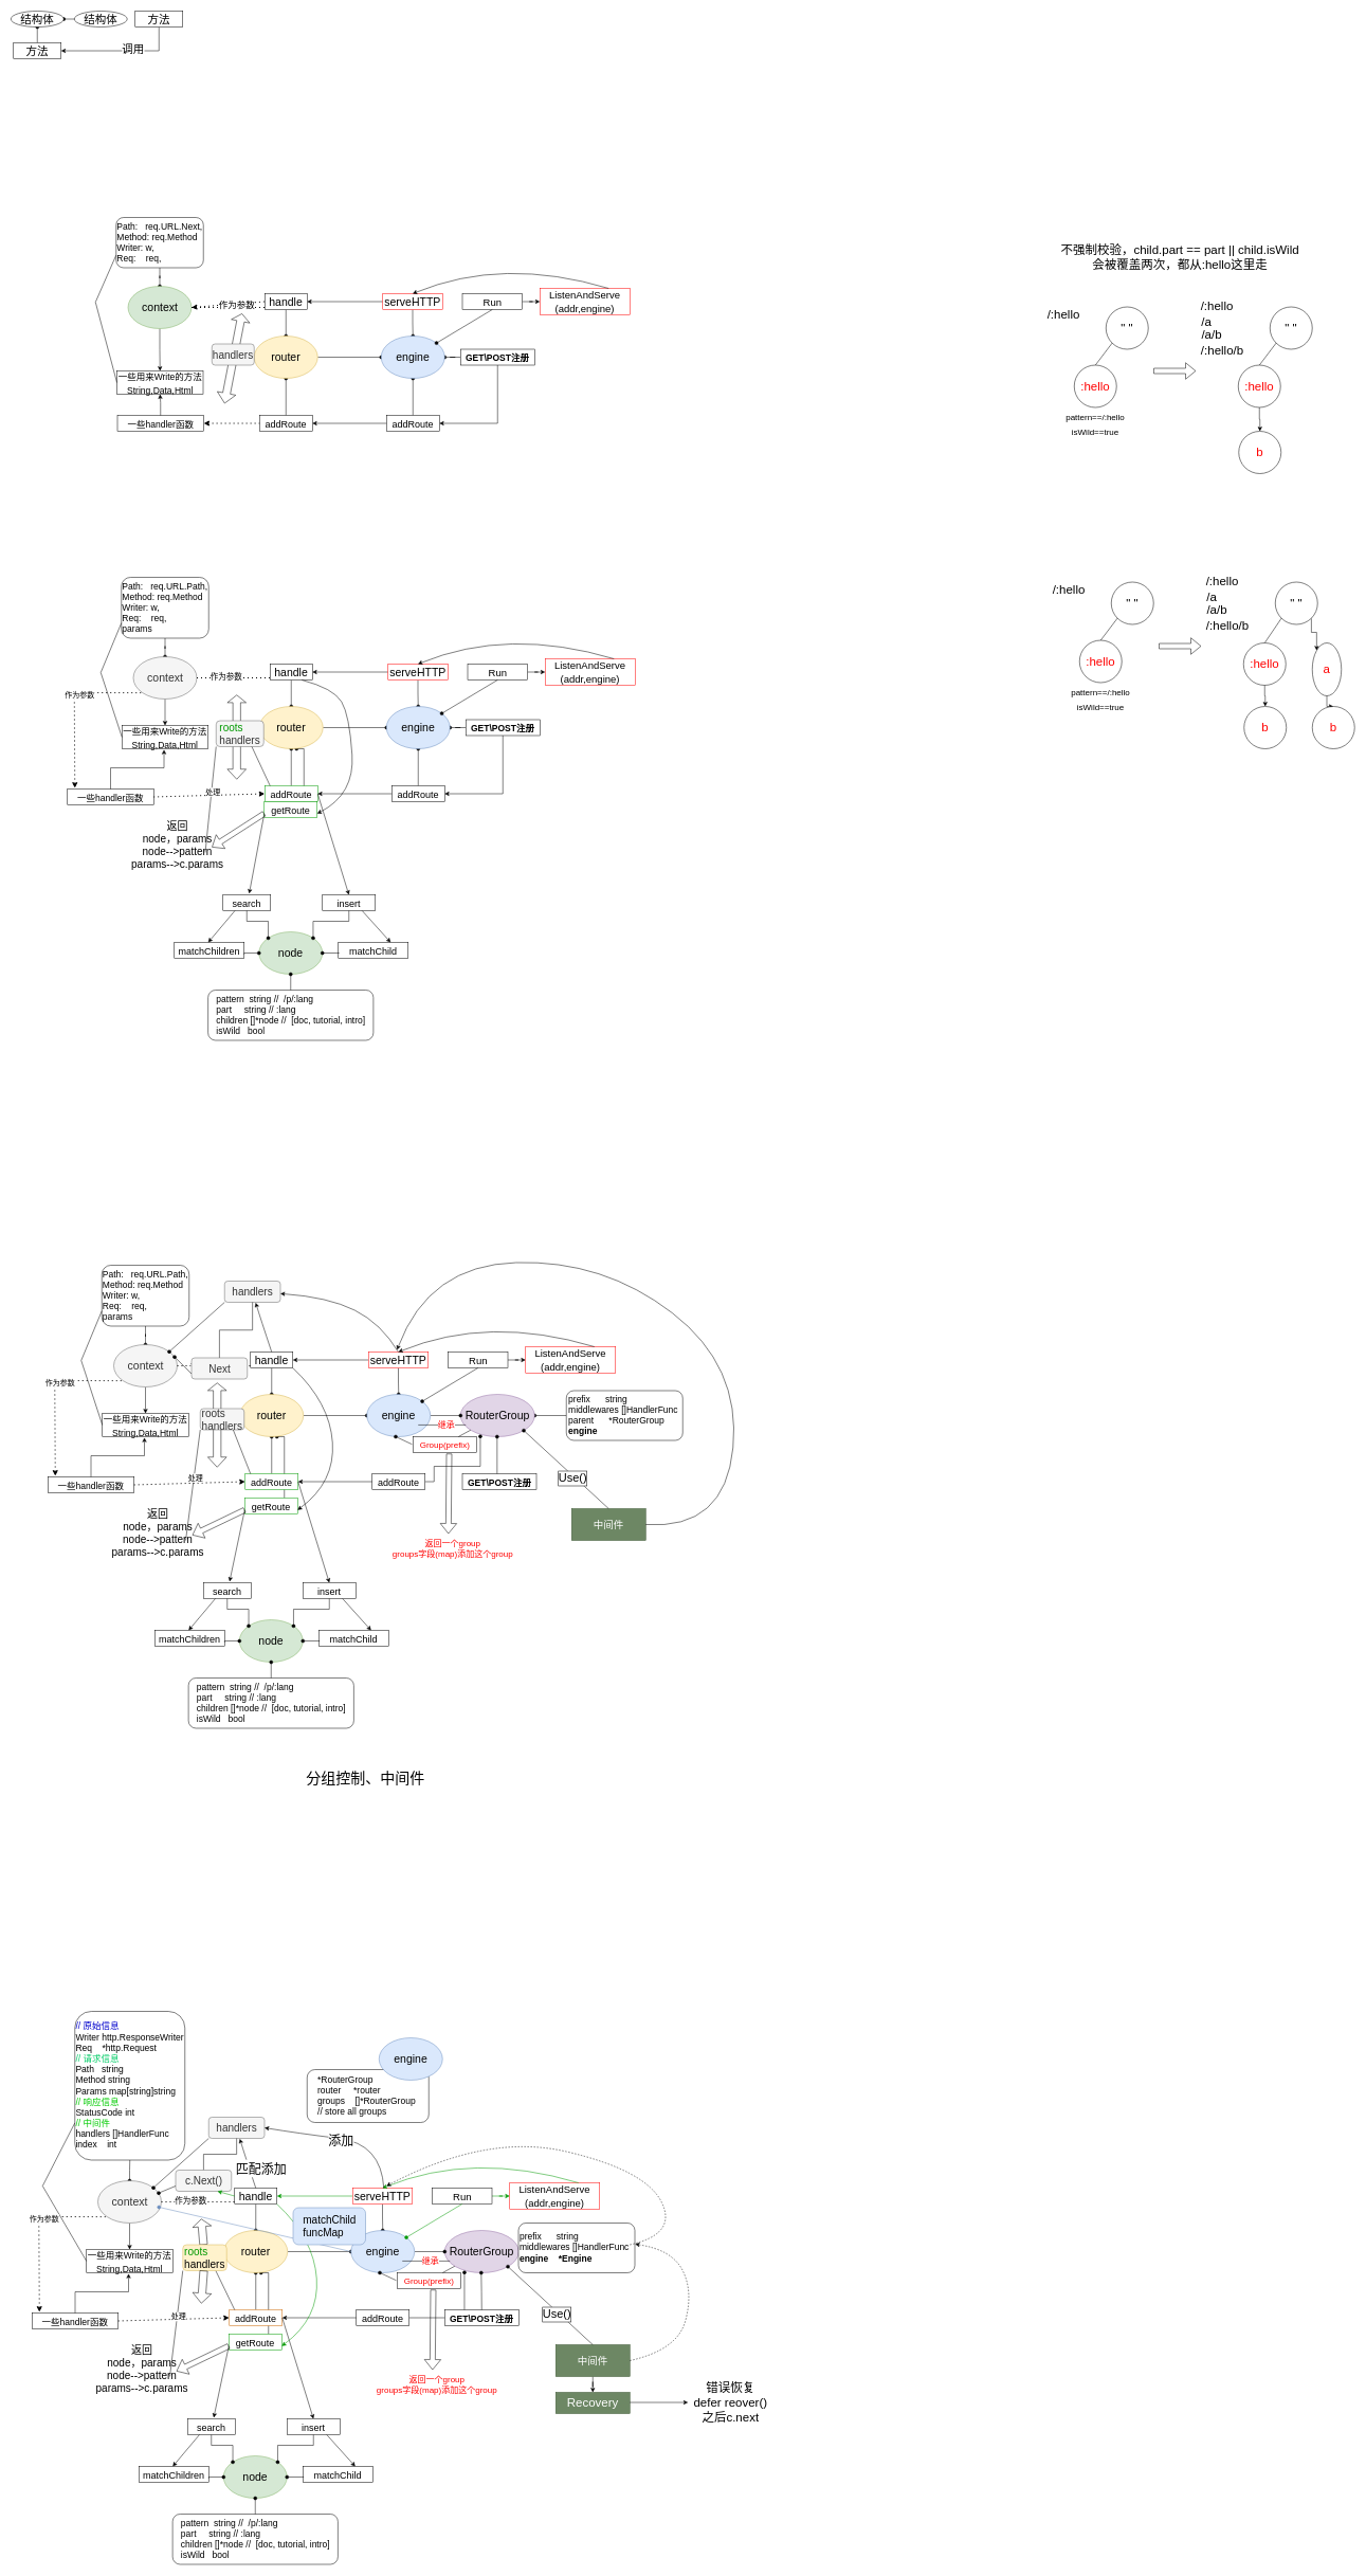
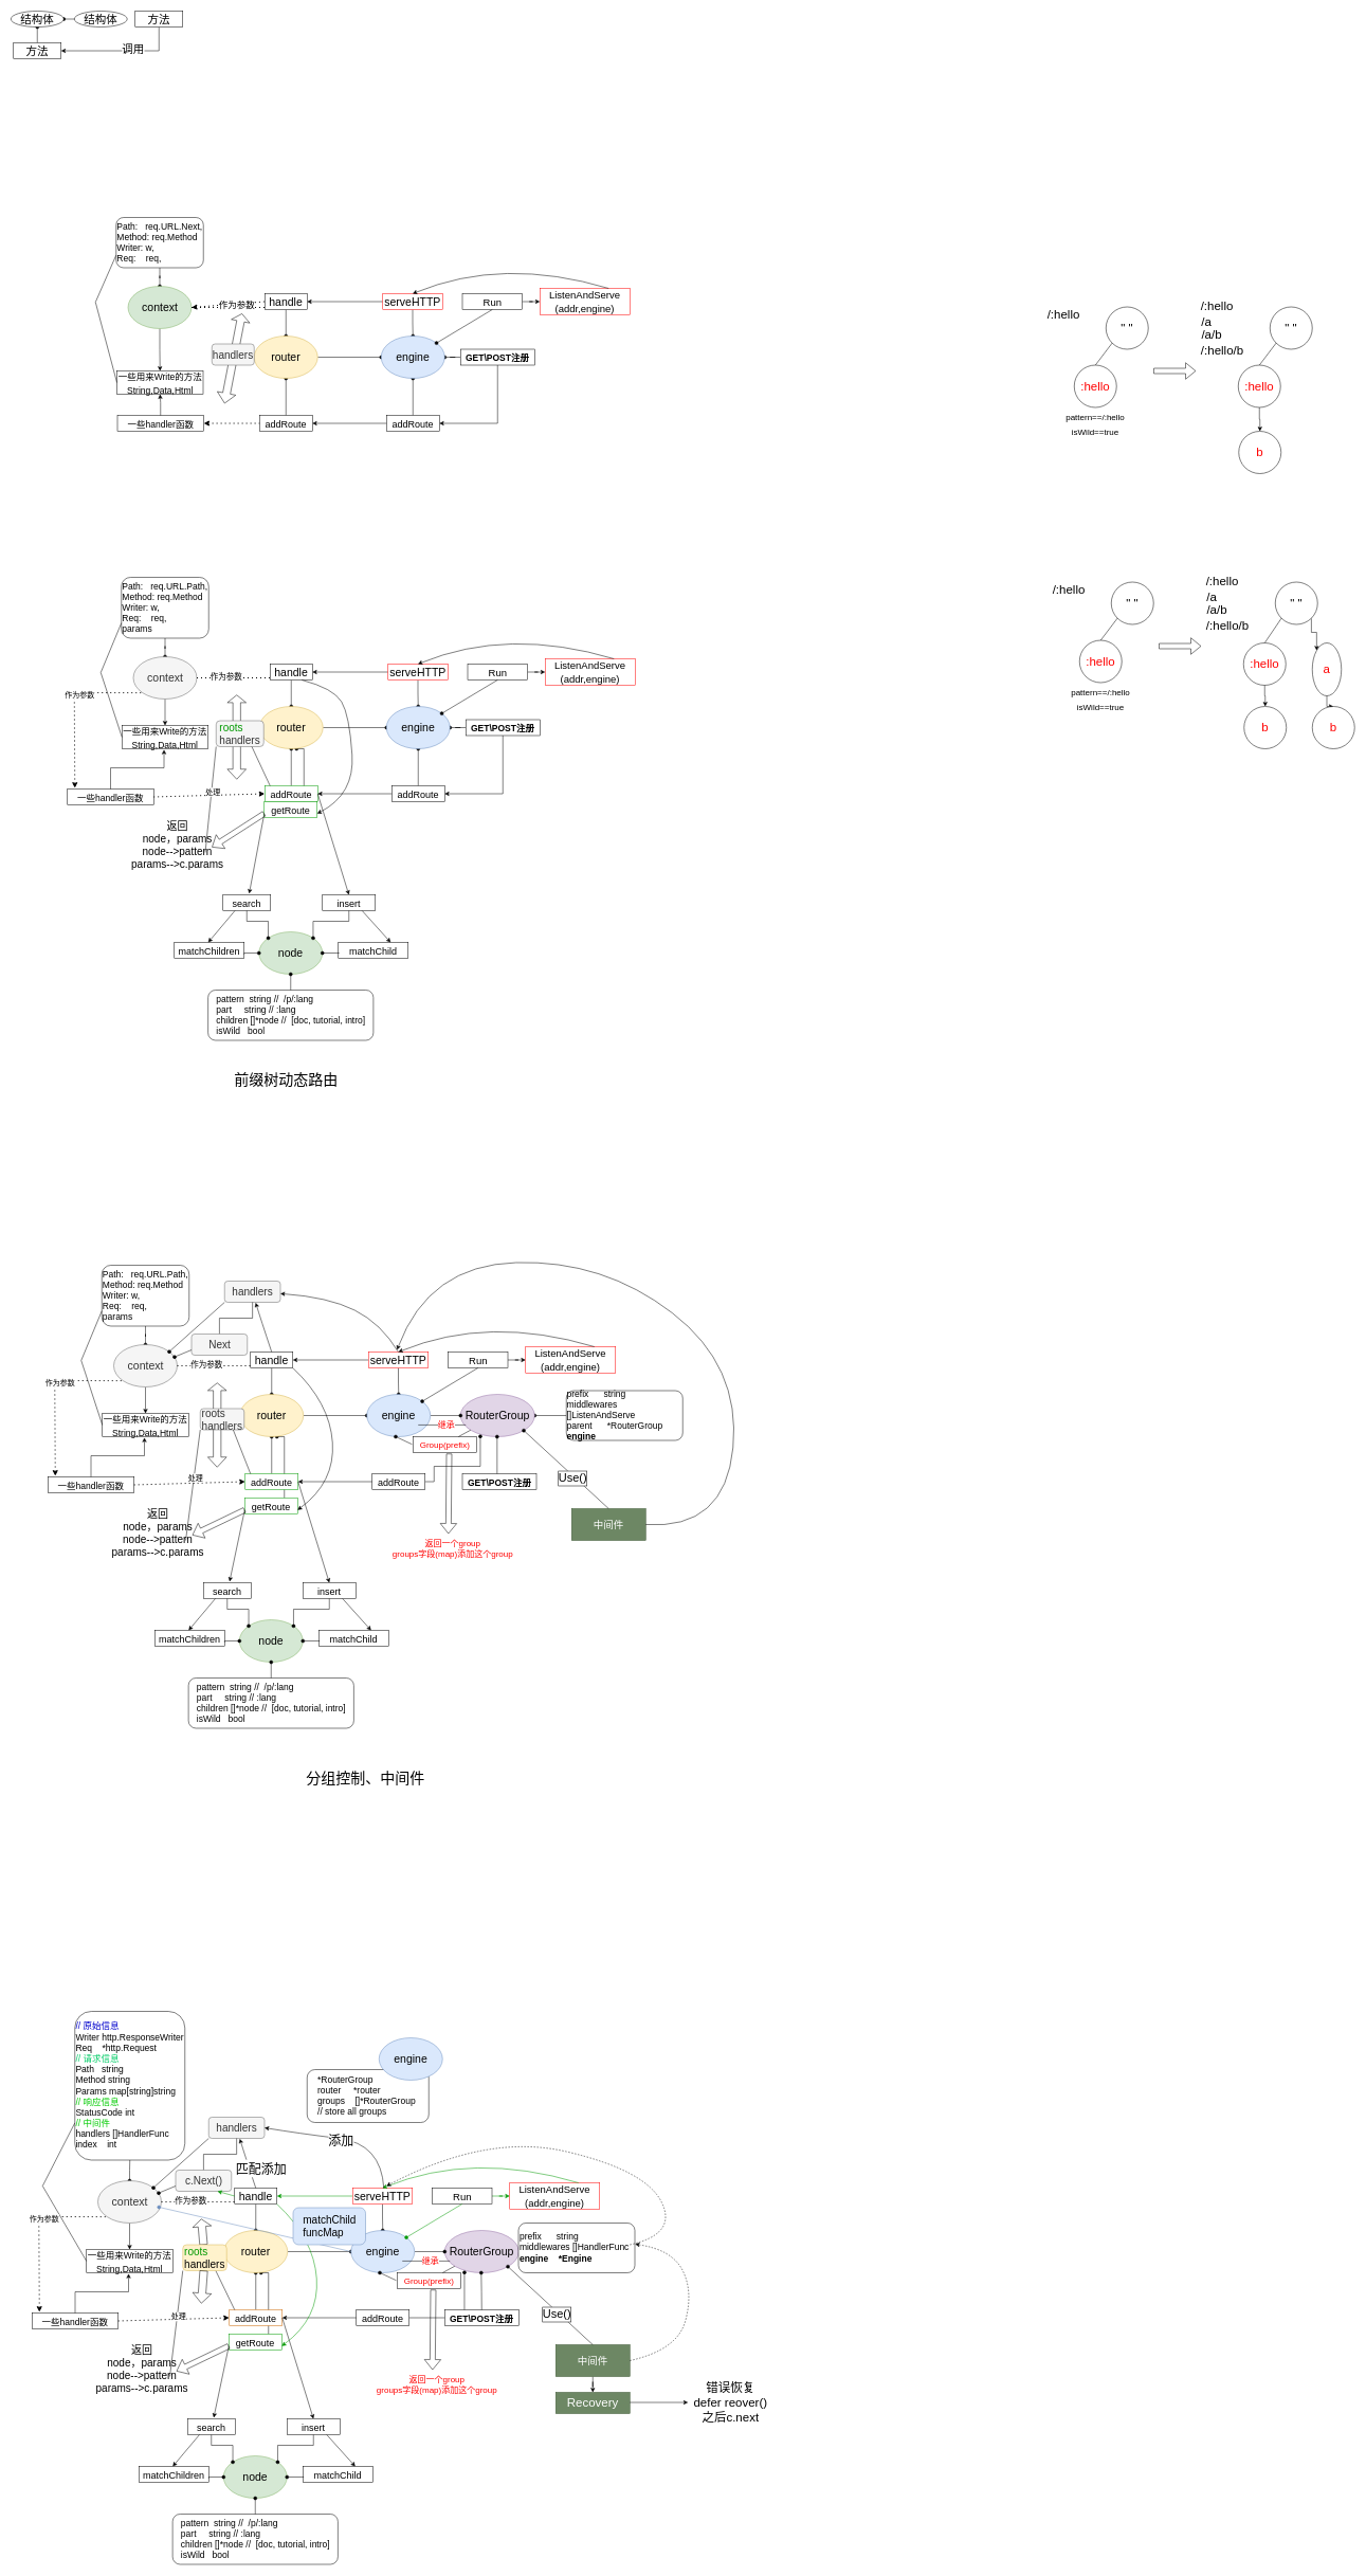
- <mxCell id="124" value="不强制校验，child.part == part || child.isWild&lt;br&gt;会被覆盖两次，都从:hello这里走" style="text;html=1;strokeColor=none;fillColor=none;align=center;verticalAlign=middle;whiteSpace=wrap;rounded=0;strokeWidth=1;fontSize=23;" parent="1" vertex="1"><mxGeometry x="1990" y="470" width="480" height="30" as="geometry" /></mxCell>
+ <mxCell id="309" value="&lt;font style=&quot;font-size: 28px;&quot;&gt;前缀树动态路由&lt;/font&gt;" style="text;html=1;align=center;verticalAlign=middle;resizable=0;points=[];autosize=1;strokeColor=none;fillColor=none;" parent="1" vertex="1"><mxGeometry x="430" y="2015" width="220" height="50" as="geometry" /></mxCell>
- <mxCell id="219" value="&lt;div style=&quot;text-align: left; font-size: 20px;&quot;&gt;Next&lt;/div&gt;" style="rounded=1;whiteSpace=wrap;html=1;strokeColor=#666666;strokeWidth=1;fontSize=20;spacing=2;fillColor=#f5f5f5;fontColor=#333333;" parent="1" vertex="1"><mxGeometry x="361.5" y="2565" width="105.5" height="40" as="geometry" /></mxCell>
+ <mxCell id="219" value="&lt;div style=&quot;text-align: left; font-size: 20px;&quot;&gt;Next&lt;/div&gt;" style="rounded=1;whiteSpace=wrap;html=1;strokeColor=#666666;strokeWidth=1;fontSize=20;spacing=2;fillColor=#f5f5f5;fontColor=#333333;" parent="1" vertex="1"><mxGeometry x="361.5" y="2520" width="105.5" height="40" as="geometry" /></mxCell>
- <mxCell id="142" value="&lt;div style=&quot;text-align: left;&quot;&gt;&lt;div&gt;prefix&amp;nbsp; &amp;nbsp; &amp;nbsp; string&lt;/div&gt;&lt;div&gt;&lt;span style=&quot;&quot;&gt; &lt;/span&gt;middlewares []HandlerFunc&amp;nbsp;&lt;/div&gt;&lt;div&gt;&lt;span style=&quot;&quot;&gt; &lt;/span&gt;parent&amp;nbsp; &amp;nbsp; &amp;nbsp; *RouterGroup&amp;nbsp;&lt;/div&gt;&lt;div&gt;&lt;b&gt;&lt;span style=&quot;&quot;&gt; &lt;/span&gt;engine&amp;nbsp;&lt;/b&gt;&lt;/div&gt;&lt;/div&gt;" style="rounded=1;whiteSpace=wrap;html=1;strokeColor=#000000;strokeWidth=1;fontSize=17;" parent="1" vertex="1"><mxGeometry x="1070" y="2627" width="220" height="94" as="geometry" /></mxCell>
+ <mxCell id="142" value="&lt;div style=&quot;text-align: left;&quot;&gt;&lt;div&gt;prefix&amp;nbsp; &amp;nbsp; &amp;nbsp; string&lt;/div&gt;&lt;div&gt;&lt;span style=&quot;&quot;&gt; &lt;/span&gt;middlewares []ListenAndServe&amp;nbsp;&lt;/div&gt;&lt;div&gt;&lt;span style=&quot;&quot;&gt; &lt;/span&gt;parent&amp;nbsp; &amp;nbsp; &amp;nbsp; *RouterGroup&amp;nbsp;&lt;/div&gt;&lt;div&gt;&lt;b&gt;&lt;span style=&quot;&quot;&gt; &lt;/span&gt;engine&amp;nbsp;&lt;/b&gt;&lt;/div&gt;&lt;/div&gt;" style="rounded=1;whiteSpace=wrap;html=1;strokeColor=#000000;strokeWidth=1;fontSize=17;" parent="1" vertex="1"><mxGeometry x="1070" y="2627" width="220" height="94" as="geometry" /></mxCell>
